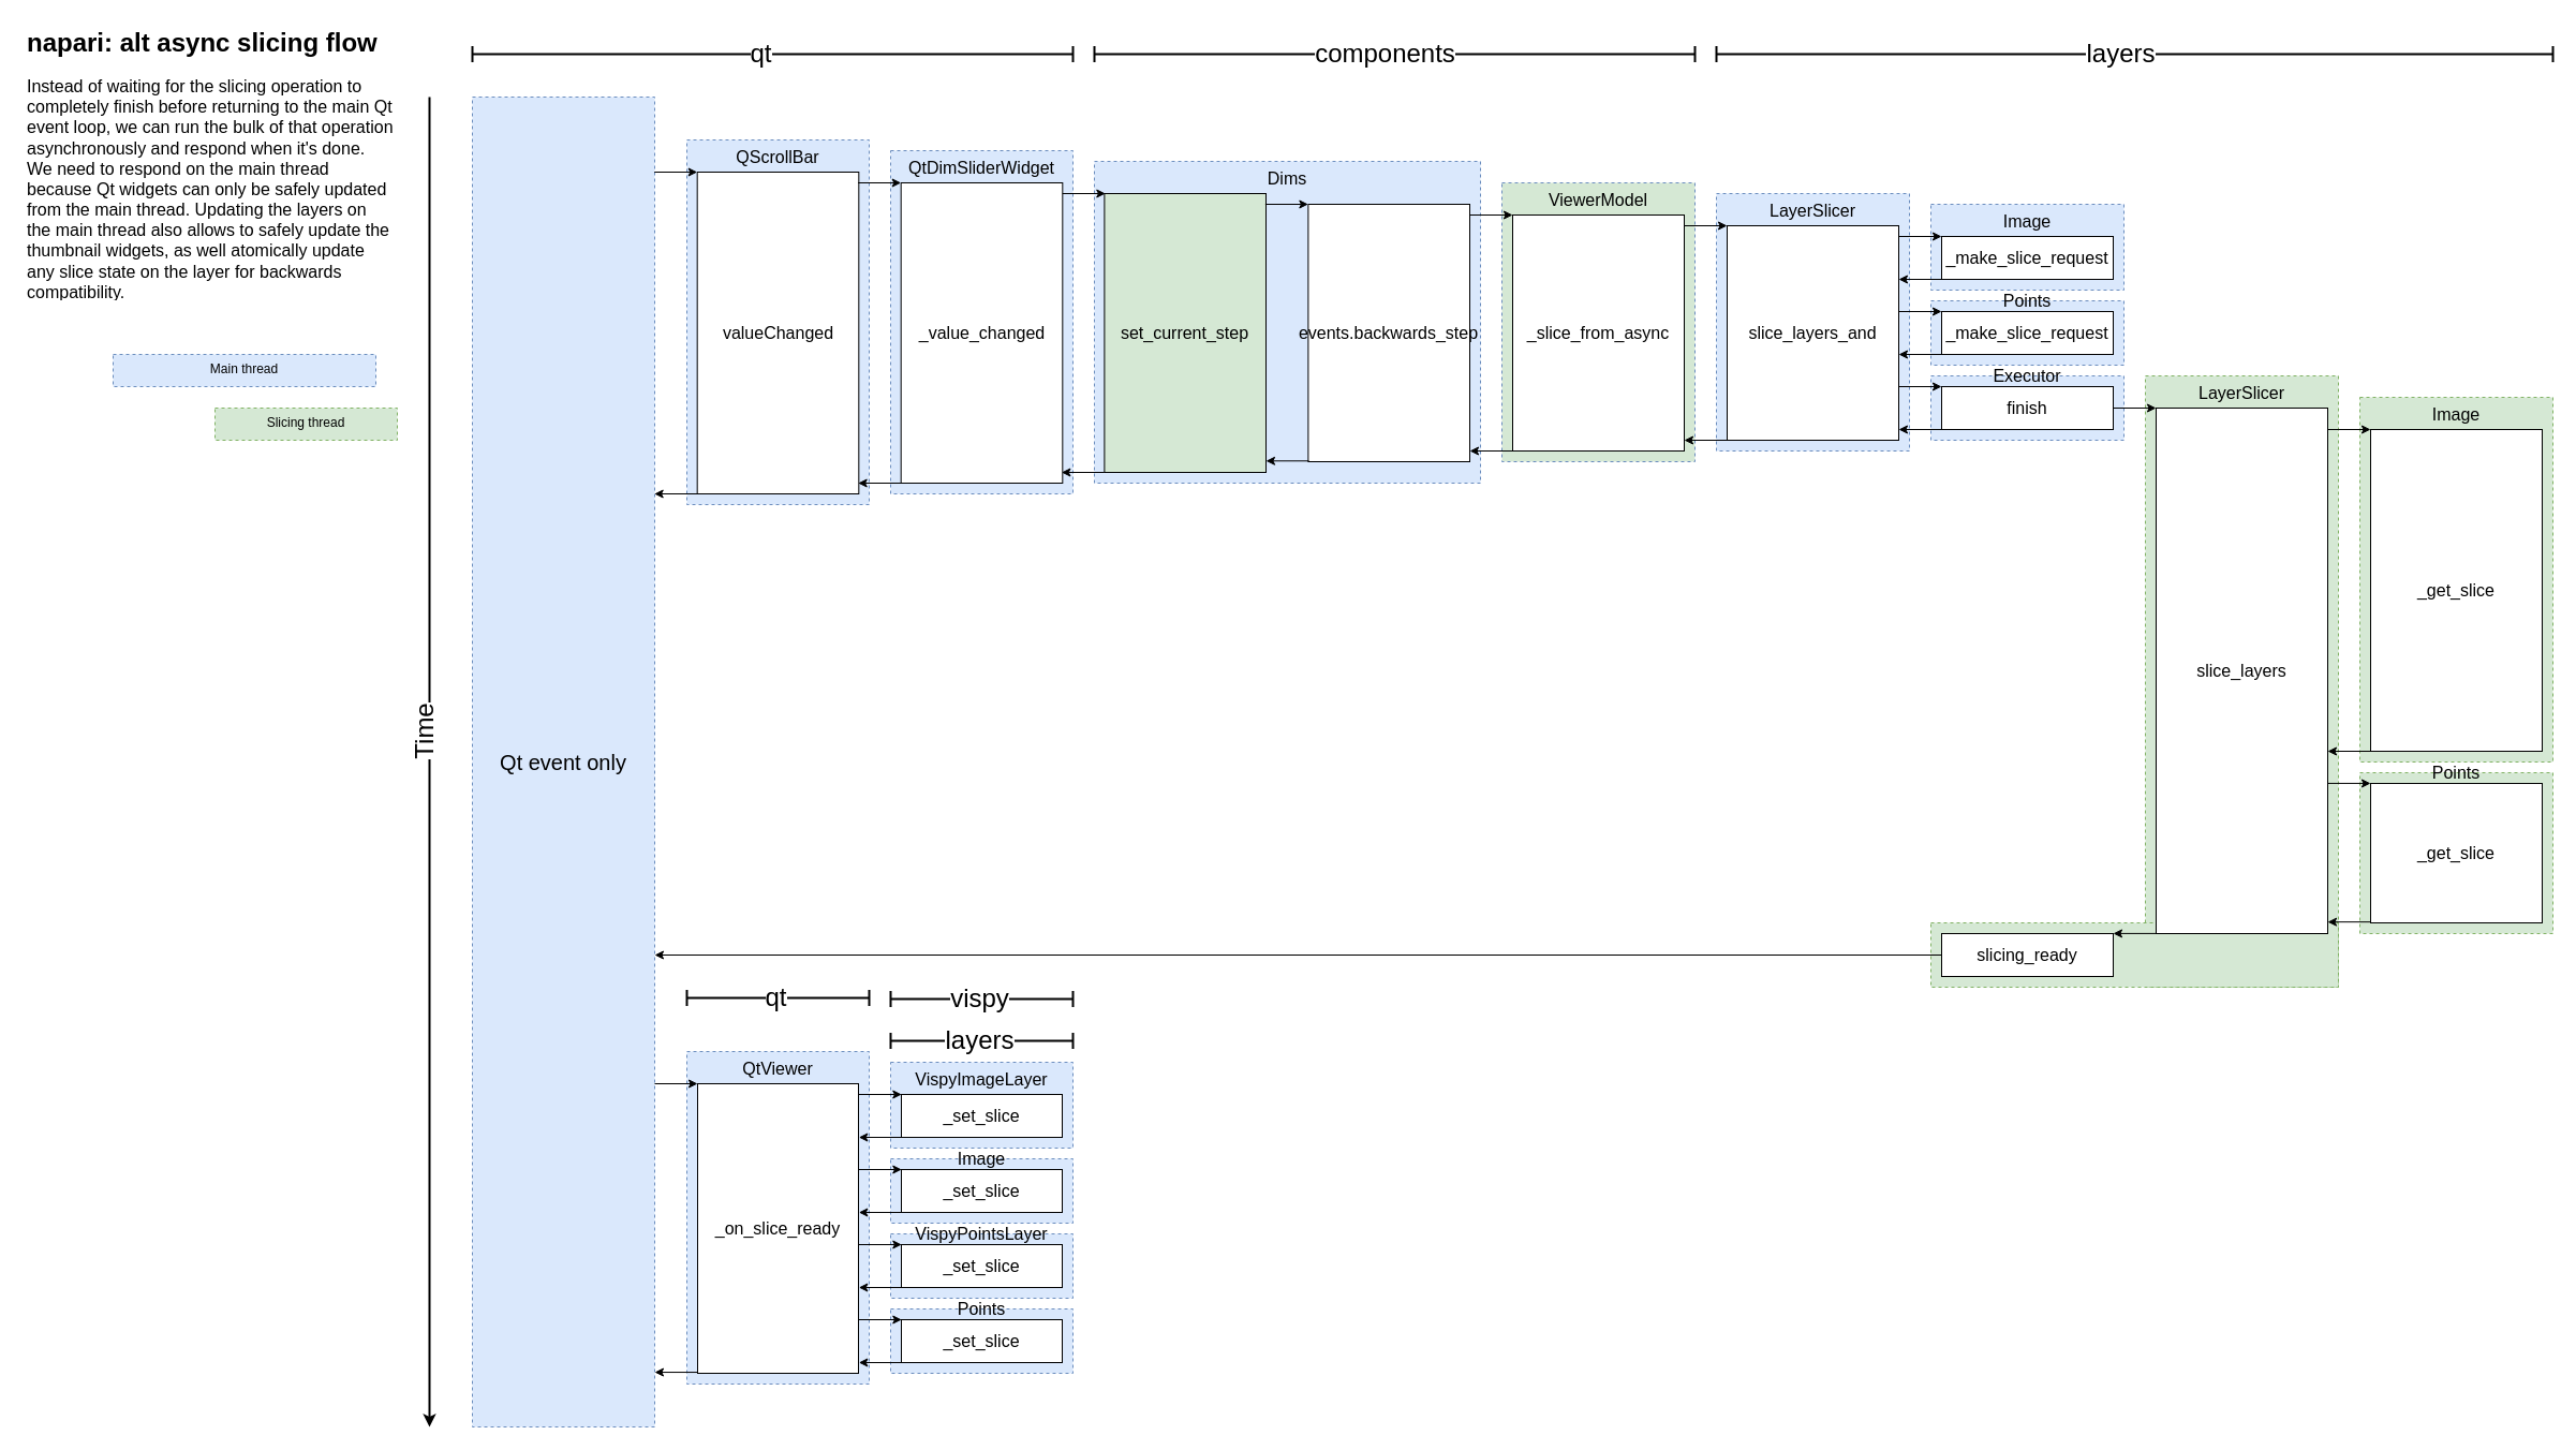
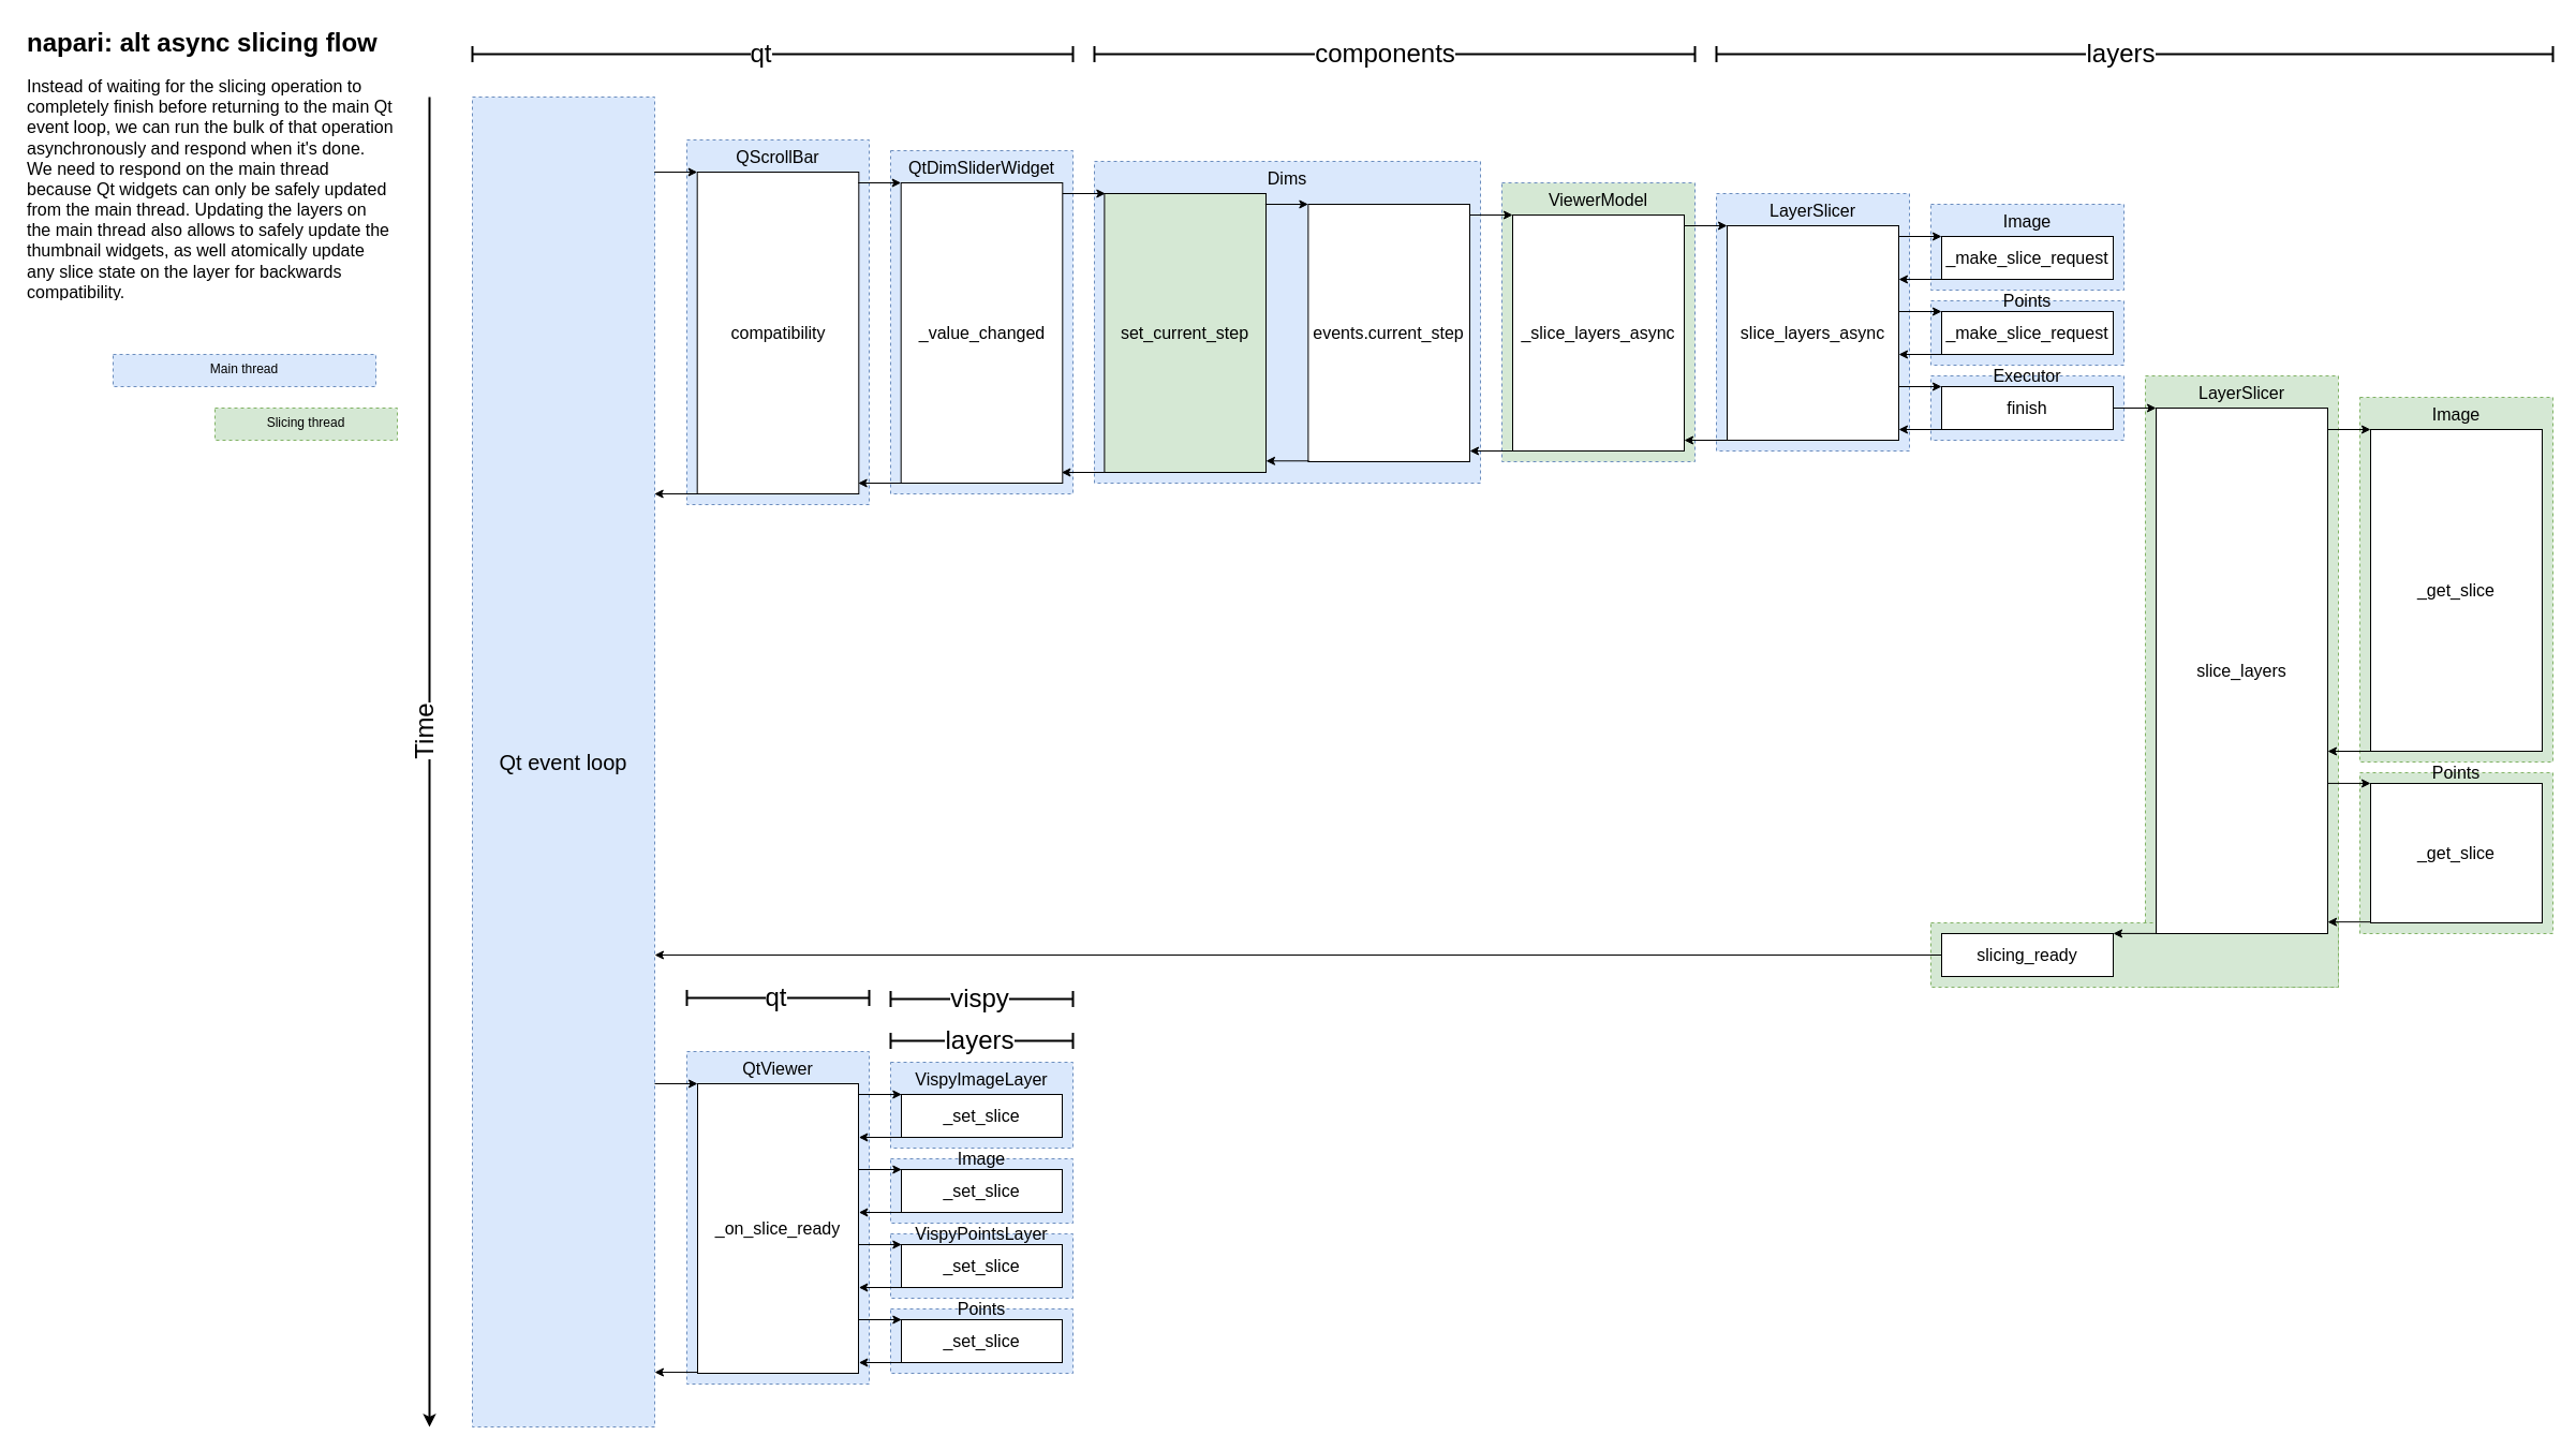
- <mxCell id="18" value="valueChanged" style="rounded=0;whiteSpace=wrap;html=1;fontSize=16;" parent="1" vertex="1"><mxGeometry x="649.69" y="160" width="150.63" height="300" as="geometry" /></mxCell>
+ <mxCell id="18" value="compatibility" style="rounded=0;whiteSpace=wrap;html=1;fontSize=16;" parent="1" vertex="1"><mxGeometry x="649.69" y="160" width="150.63" height="300" as="geometry" /></mxCell>
- <mxCell id="14" value="events.backwards_step" style="rounded=0;whiteSpace=wrap;html=1;fontSize=16;" parent="1" vertex="1"><mxGeometry x="1219.38" y="190" width="150.63" height="240" as="geometry" /></mxCell>
+ <mxCell id="14" value="events.current_step" style="rounded=0;whiteSpace=wrap;html=1;fontSize=16;" parent="1" vertex="1"><mxGeometry x="1219.38" y="190" width="150.63" height="240" as="geometry" /></mxCell>
- <mxCell id="12" value="_slice_from_async" style="rounded=0;whiteSpace=wrap;html=1;fontSize=16;" parent="1" vertex="1"><mxGeometry x="1410" y="200" width="160" height="220" as="geometry" /></mxCell>
+ <mxCell id="12" value="_slice_layers_async" style="rounded=0;whiteSpace=wrap;html=1;fontSize=16;" parent="1" vertex="1"><mxGeometry x="1410" y="200" width="160" height="220" as="geometry" /></mxCell>
- <mxCell id="30" value="slice_layers_and" style="rounded=0;whiteSpace=wrap;html=1;fontSize=16;" parent="1" vertex="1"><mxGeometry x="1610" y="210" width="160" height="200" as="geometry" /></mxCell>
+ <mxCell id="30" value="slice_layers_async" style="rounded=0;whiteSpace=wrap;html=1;fontSize=16;" parent="1" vertex="1"><mxGeometry x="1610" y="210" width="160" height="200" as="geometry" /></mxCell>
- <mxCell id="62" value="Qt event only" style="rounded=0;whiteSpace=wrap;html=1;verticalAlign=middle;align=center;spacingLeft=0;spacingTop=0;dashed=1;fillColor=#dae8fc;strokeColor=#6c8ebf;fontSize=20;horizontal=1;" parent="1" vertex="1"><mxGeometry x="440" y="90" width="170" height="1240" as="geometry" /></mxCell>
+ <mxCell id="62" value="Qt event loop" style="rounded=0;whiteSpace=wrap;html=1;verticalAlign=middle;align=center;spacingLeft=0;spacingTop=0;dashed=1;fillColor=#dae8fc;strokeColor=#6c8ebf;fontSize=20;horizontal=1;" parent="1" vertex="1"><mxGeometry x="440" y="90" width="170" height="1240" as="geometry" /></mxCell>
